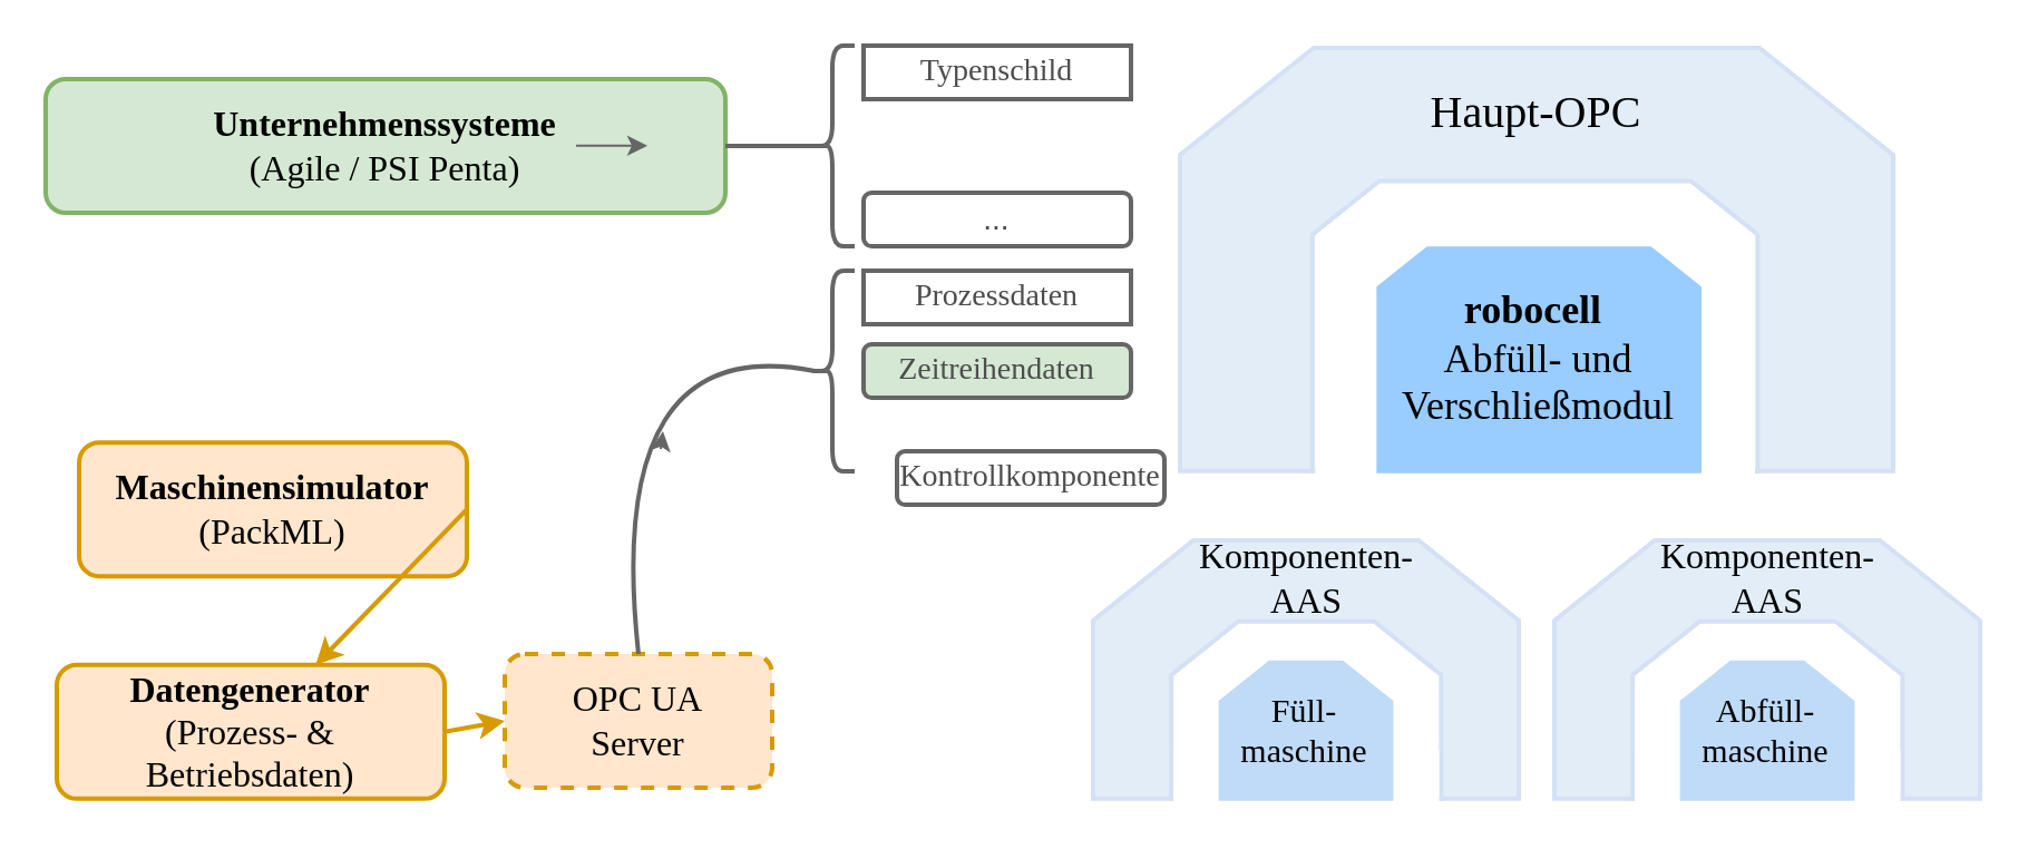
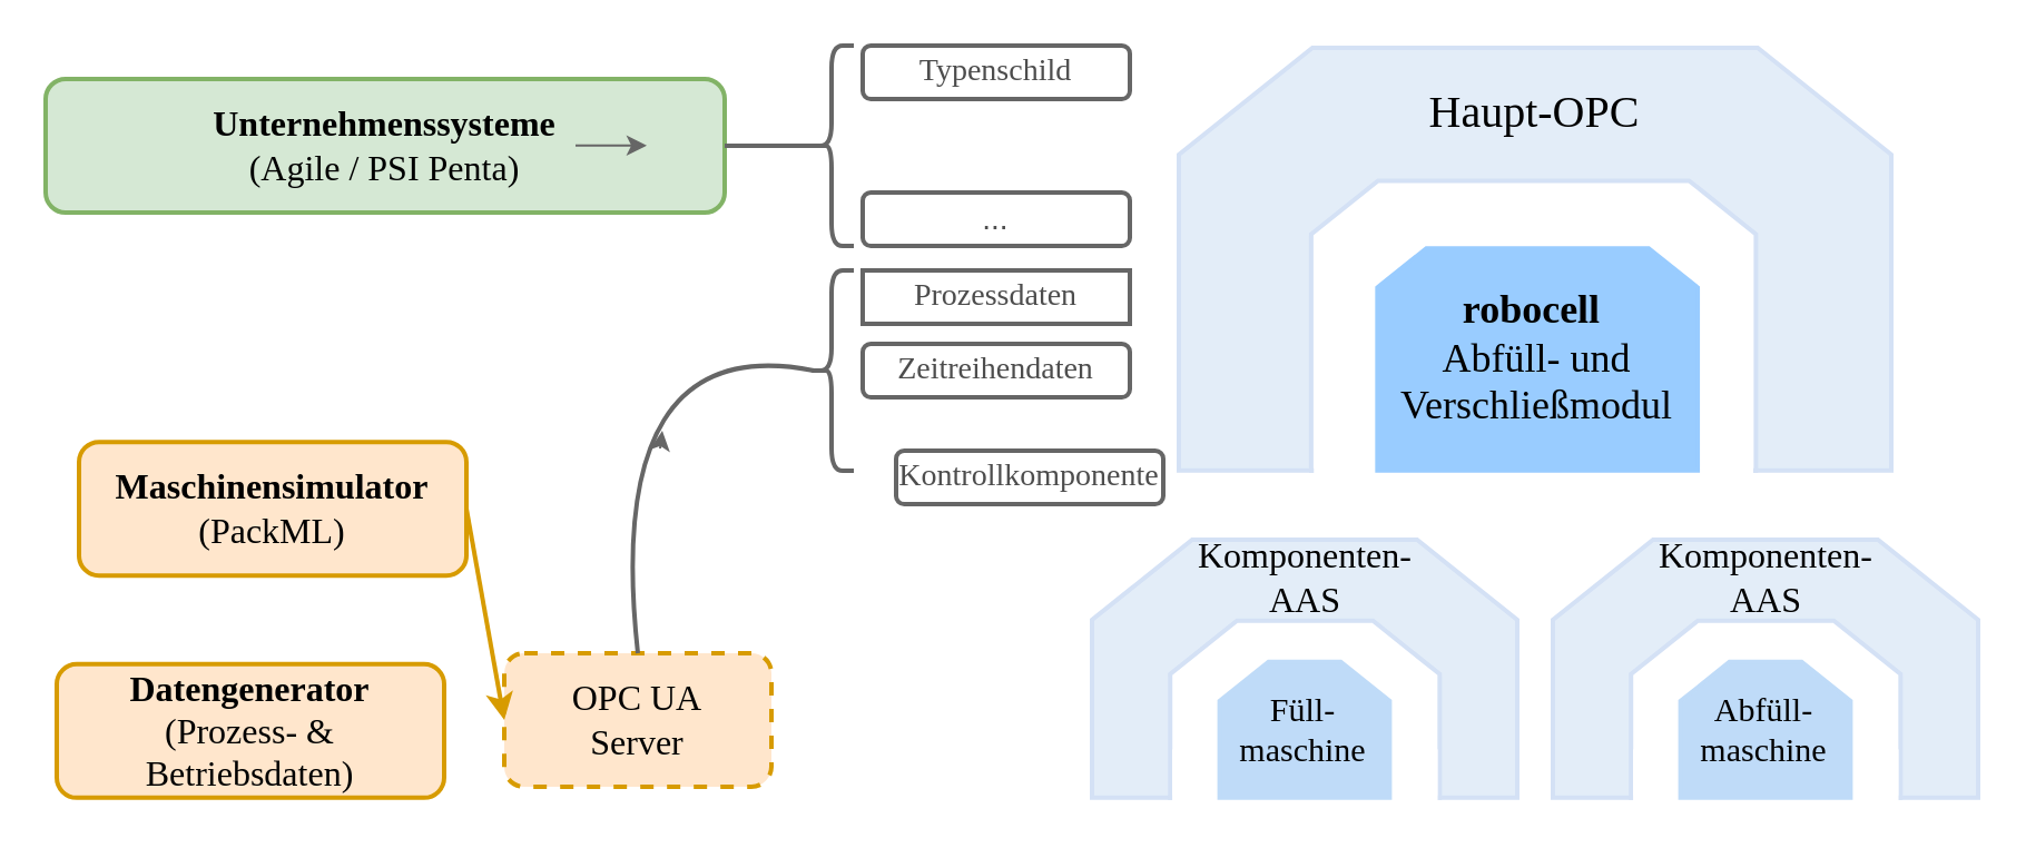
- <mxCell id="3" value="&lt;font face=&quot;Times New Roman&quot; style=&quot;color: rgb(77, 77, 77); font-size: 14px;&quot;&gt;Typenschild&lt;/font&gt;" style="whiteSpace=wrap;html=1;strokeColor=#666666;strokeWidth=2;rounded=0;" parent="1" vertex="1"><mxGeometry x="387" y="20" width="120" height="24" as="geometry" /></mxCell>
+ <mxCell id="3" value="&lt;font face=&quot;Times New Roman&quot; style=&quot;color: rgb(77, 77, 77); font-size: 14px;&quot;&gt;Typenschild&lt;/font&gt;" style="rounded=1;whiteSpace=wrap;html=1;strokeColor=#666666;strokeWidth=2;" parent="1" vertex="1"><mxGeometry x="387" y="20" width="120" height="24" as="geometry" /></mxCell>
- <mxCell id="15" value="&lt;font style=&quot;font-size: 14px;&quot; face=&quot;Times New Roman&quot; color=&quot;#4d4d4d&quot;&gt;Zeitreihendaten&lt;/font&gt;" style="rounded=1;whiteSpace=wrap;html=1;strokeColor=#666666;strokeWidth=2;fillColor=#d5e8d4;" parent="1" vertex="1"><mxGeometry x="387" y="154" width="120" height="24" as="geometry" /></mxCell>
+ <mxCell id="15" value="&lt;font style=&quot;font-size: 14px;&quot; face=&quot;Times New Roman&quot; color=&quot;#4d4d4d&quot;&gt;Zeitreihendaten&lt;/font&gt;" style="rounded=1;whiteSpace=wrap;html=1;strokeColor=#666666;strokeWidth=2;" parent="1" vertex="1"><mxGeometry x="387" y="154" width="120" height="24" as="geometry" /></mxCell>
- <mxCell id="13" value="" style="endArrow=classic;html=1;rounded=0;exitX=1;exitY=0.5;exitDx=0;exitDy=0;strokeWidth=2;fillColor=#ffe6cc;strokeColor=#d79b00;" parent="1" source="6" target="5" edge="1"><mxGeometry width="50" height="50" relative="1" as="geometry"><mxPoint x="210" y="249" as="sourcePoint" /><mxPoint x="288" y="192" as="targetPoint" /></mxGeometry></mxCell>
+ <mxCell id="13" value="" style="endArrow=classic;html=1;rounded=0;exitX=1;exitY=0.5;exitDx=0;exitDy=0;entryX=0;entryY=0.5;entryDx=0;entryDy=0;strokeWidth=2;fillColor=#ffe6cc;strokeColor=#d79b00;" parent="1" source="6" target="8" edge="1"><mxGeometry width="50" height="50" relative="1" as="geometry"><mxPoint x="210" y="249" as="sourcePoint" /><mxPoint x="288" y="192" as="targetPoint" /></mxGeometry></mxCell>
- <mxCell id="14" value="" style="endArrow=classic;html=1;rounded=0;exitX=1;exitY=0.5;exitDx=0;exitDy=0;entryX=0;entryY=0.5;entryDx=0;entryDy=0;strokeWidth=2;fillColor=#ffe6cc;strokeColor=#d79b00;" parent="1" source="5" target="8" edge="1"><mxGeometry width="50" height="50" relative="1" as="geometry"><mxPoint x="297" y="423" as="sourcePoint" /><mxPoint x="347" y="373" as="targetPoint" /></mxGeometry></mxCell>
